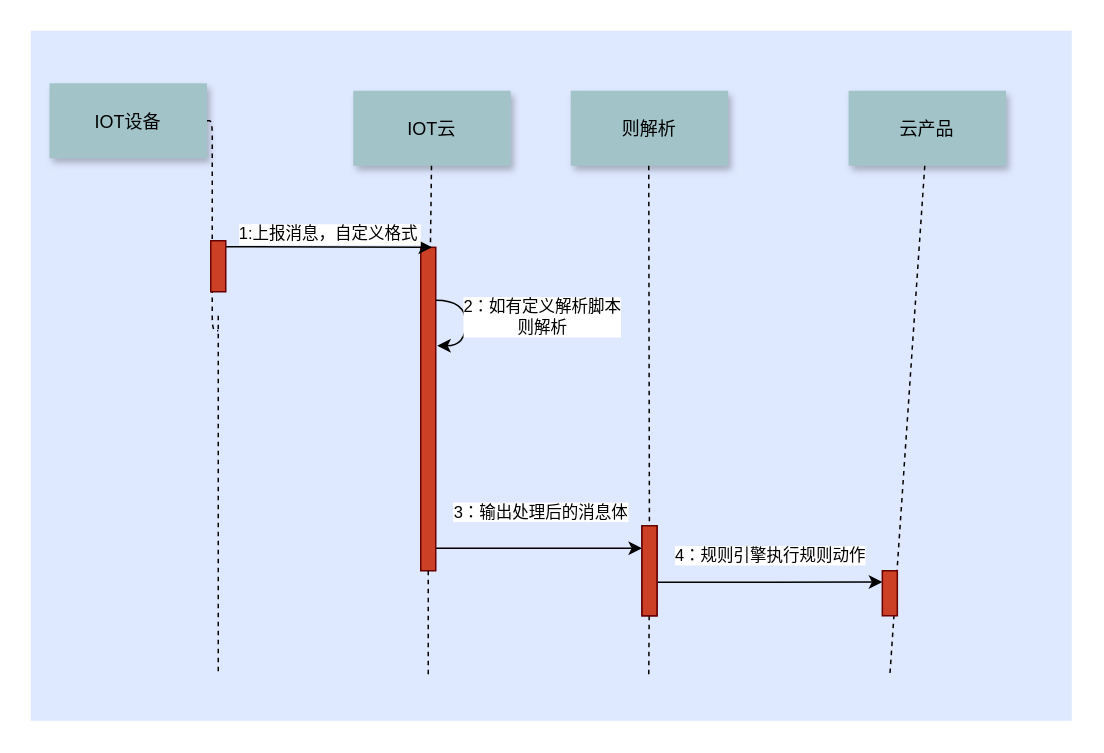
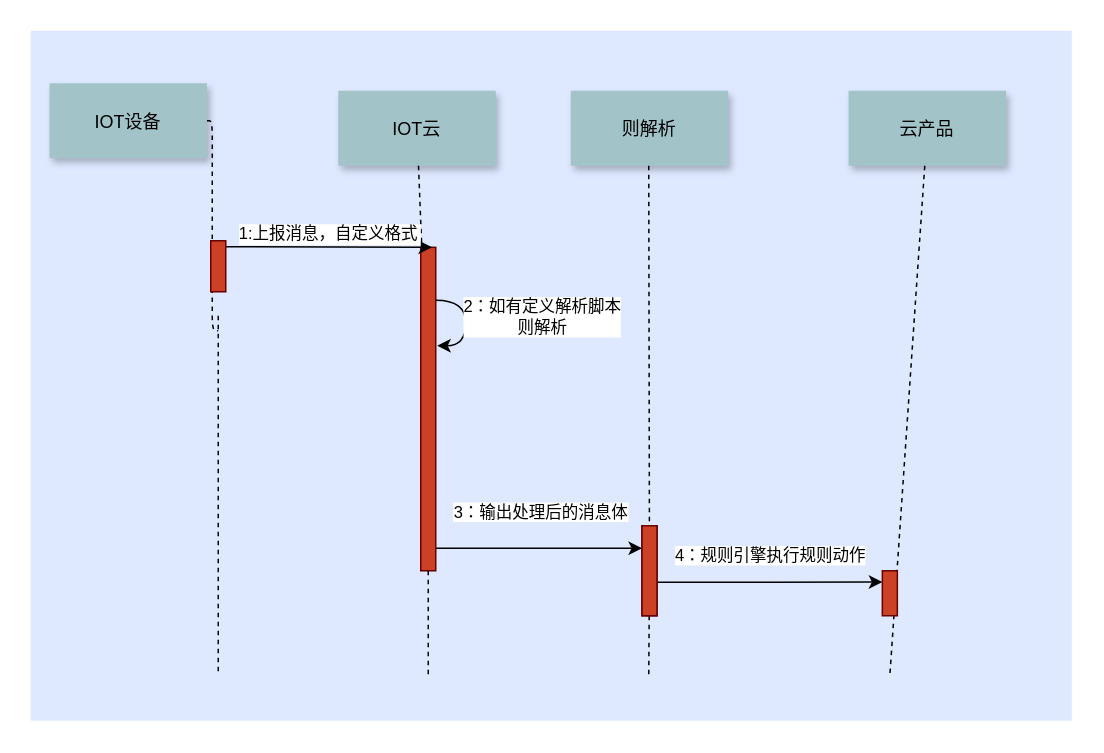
- <mxCell id="7" value="IOT云" style="shadow=1;fillColor=#A2C4C9;strokeColor=none" vertex="1" parent="1"><mxGeometry x="235" y="60" width="105" height="50" as="geometry" /></mxCell>
+ <mxCell id="7" value="IOT云" style="shadow=1;fillColor=#A2C4C9;strokeColor=none" vertex="1" parent="1"><mxGeometry x="225" y="60" width="105" height="50" as="geometry" /></mxCell>
